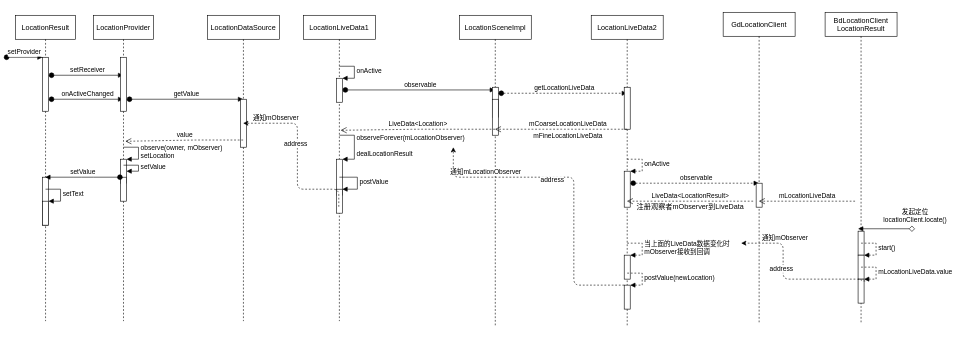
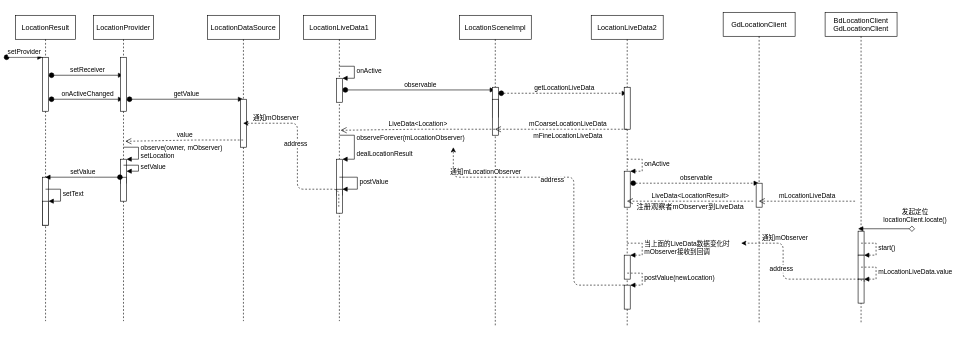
- <mxCell id="55" value="BdLocationClient&#10;LocationResult" style="shape=umlLifeline;perimeter=lifelinePerimeter;container=1;collapsible=0;recursiveResize=0;rounded=0;shadow=0;strokeWidth=1;" vertex="1" parent="1"><mxGeometry x="1370" y="20" width="120" height="520" as="geometry" /></mxCell>
+ <mxCell id="55" value="BdLocationClient&#10;GdLocationClient" style="shape=umlLifeline;perimeter=lifelinePerimeter;container=1;collapsible=0;recursiveResize=0;rounded=0;shadow=0;strokeWidth=1;" vertex="1" parent="1"><mxGeometry x="1370" y="20" width="120" height="520" as="geometry" /></mxCell>
